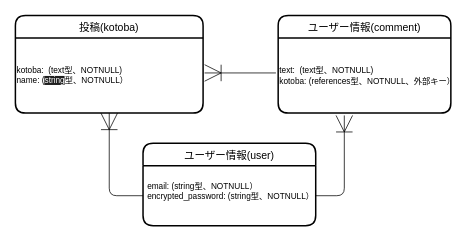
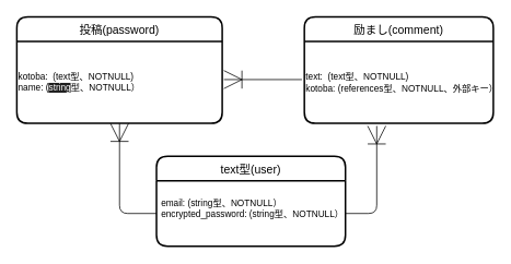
- <mxCell id="2" value="投稿(kotoba)" style="swimlane;childLayout=stackLayout;horizontal=1;startSize=30;horizontalStack=0;rounded=1;fontSize=14;fontStyle=0;strokeWidth=2;resizeParent=0;resizeLast=1;shadow=0;dashed=0;align=center;" vertex="1" parent="1"><mxGeometry x="20" y="20" width="250" height="130" as="geometry" /></mxCell>
+ <mxCell id="2" value="投稿(password)" style="swimlane;childLayout=stackLayout;horizontal=1;startSize=30;horizontalStack=0;rounded=1;fontSize=14;fontStyle=0;strokeWidth=2;resizeParent=0;resizeLast=1;shadow=0;dashed=0;align=center;" vertex="1" parent="1"><mxGeometry x="20" y="20" width="250" height="130" as="geometry" /></mxCell>
- <mxCell id="6" value="ユーザー情報(comment)" style="swimlane;childLayout=stackLayout;horizontal=1;startSize=30;horizontalStack=0;rounded=1;fontSize=14;fontStyle=0;strokeWidth=2;resizeParent=0;resizeLast=1;shadow=0;dashed=0;align=center;" vertex="1" parent="1"><mxGeometry x="370" y="20" width="230" height="130" as="geometry" /></mxCell>
+ <mxCell id="6" value="励まし(comment)" style="swimlane;childLayout=stackLayout;horizontal=1;startSize=30;horizontalStack=0;rounded=1;fontSize=14;fontStyle=0;strokeWidth=2;resizeParent=0;resizeLast=1;shadow=0;dashed=0;align=center;" vertex="1" parent="1"><mxGeometry x="370" y="20" width="230" height="130" as="geometry" /></mxCell>
- <mxCell id="4" value="ユーザー情報(user)" style="swimlane;childLayout=stackLayout;horizontal=1;startSize=30;horizontalStack=0;rounded=1;fontSize=14;fontStyle=0;strokeWidth=2;resizeParent=0;resizeLast=1;shadow=0;dashed=0;align=center;" vertex="1" parent="1"><mxGeometry x="190" y="190" width="230" height="110" as="geometry" /></mxCell>
+ <mxCell id="4" value="text型(user)" style="swimlane;childLayout=stackLayout;horizontal=1;startSize=30;horizontalStack=0;rounded=1;fontSize=14;fontStyle=0;strokeWidth=2;resizeParent=0;resizeLast=1;shadow=0;dashed=0;align=center;" vertex="1" parent="1"><mxGeometry x="190" y="190" width="230" height="110" as="geometry" /></mxCell>
